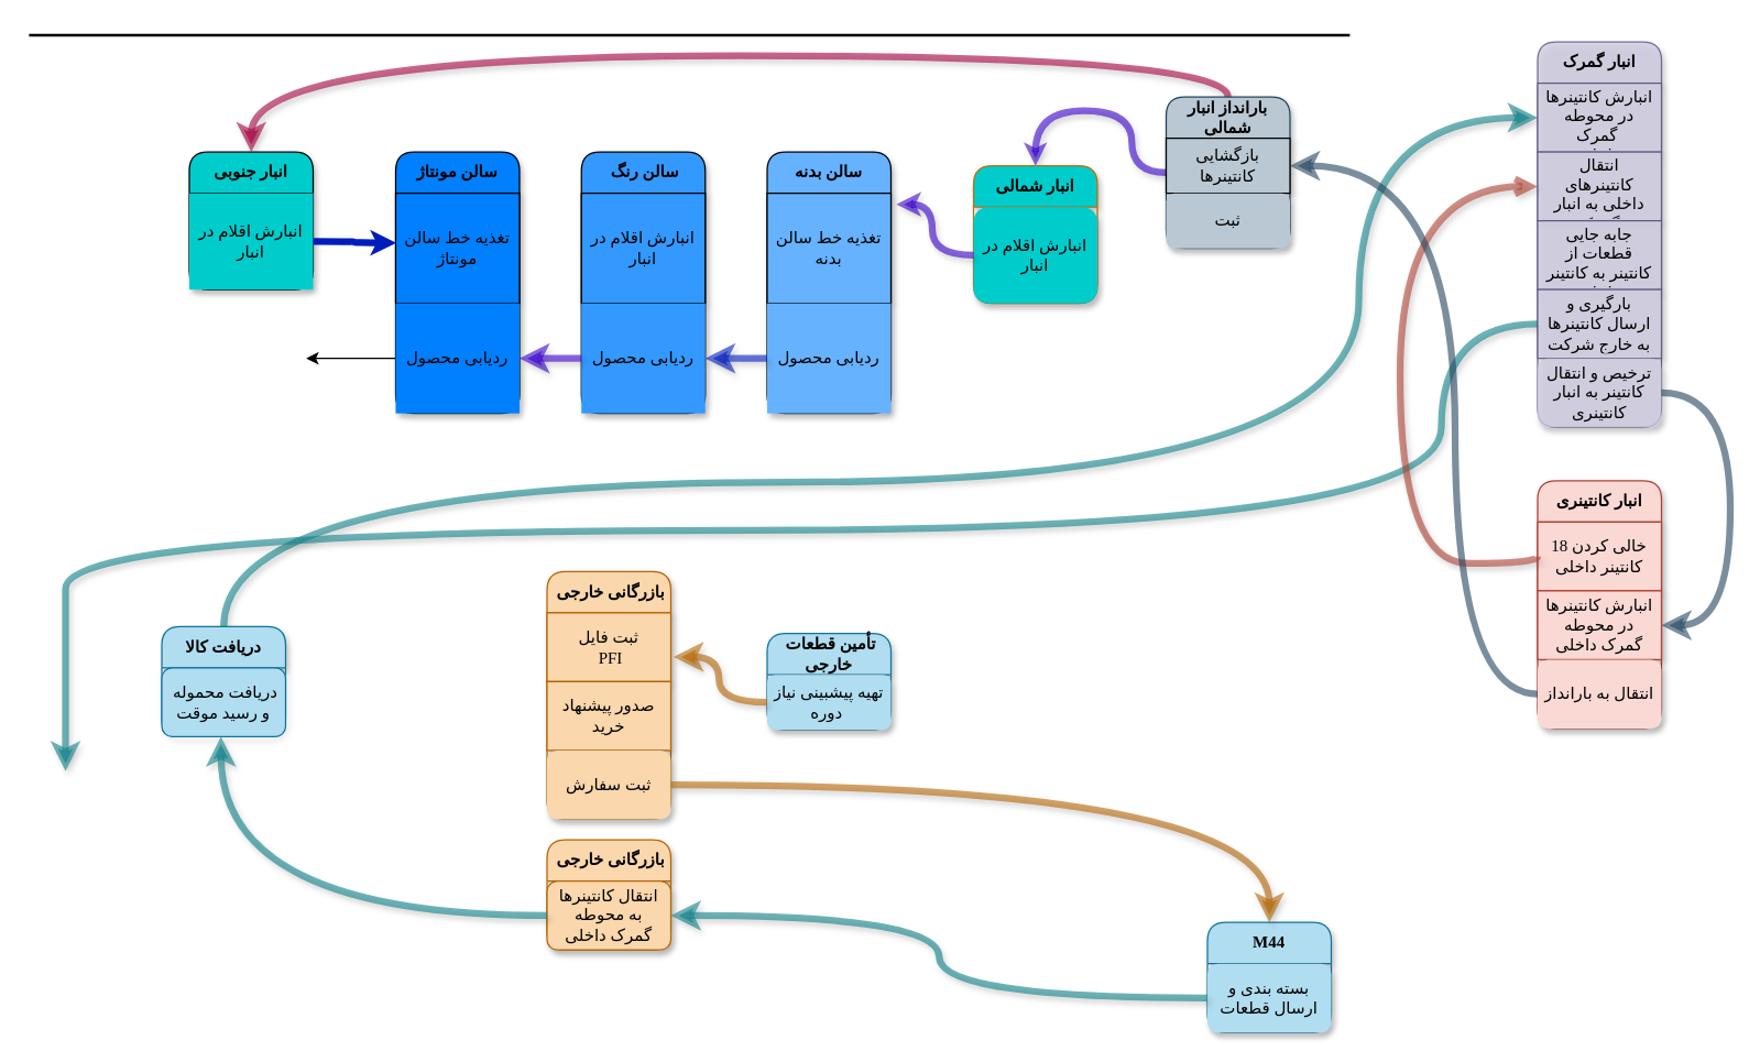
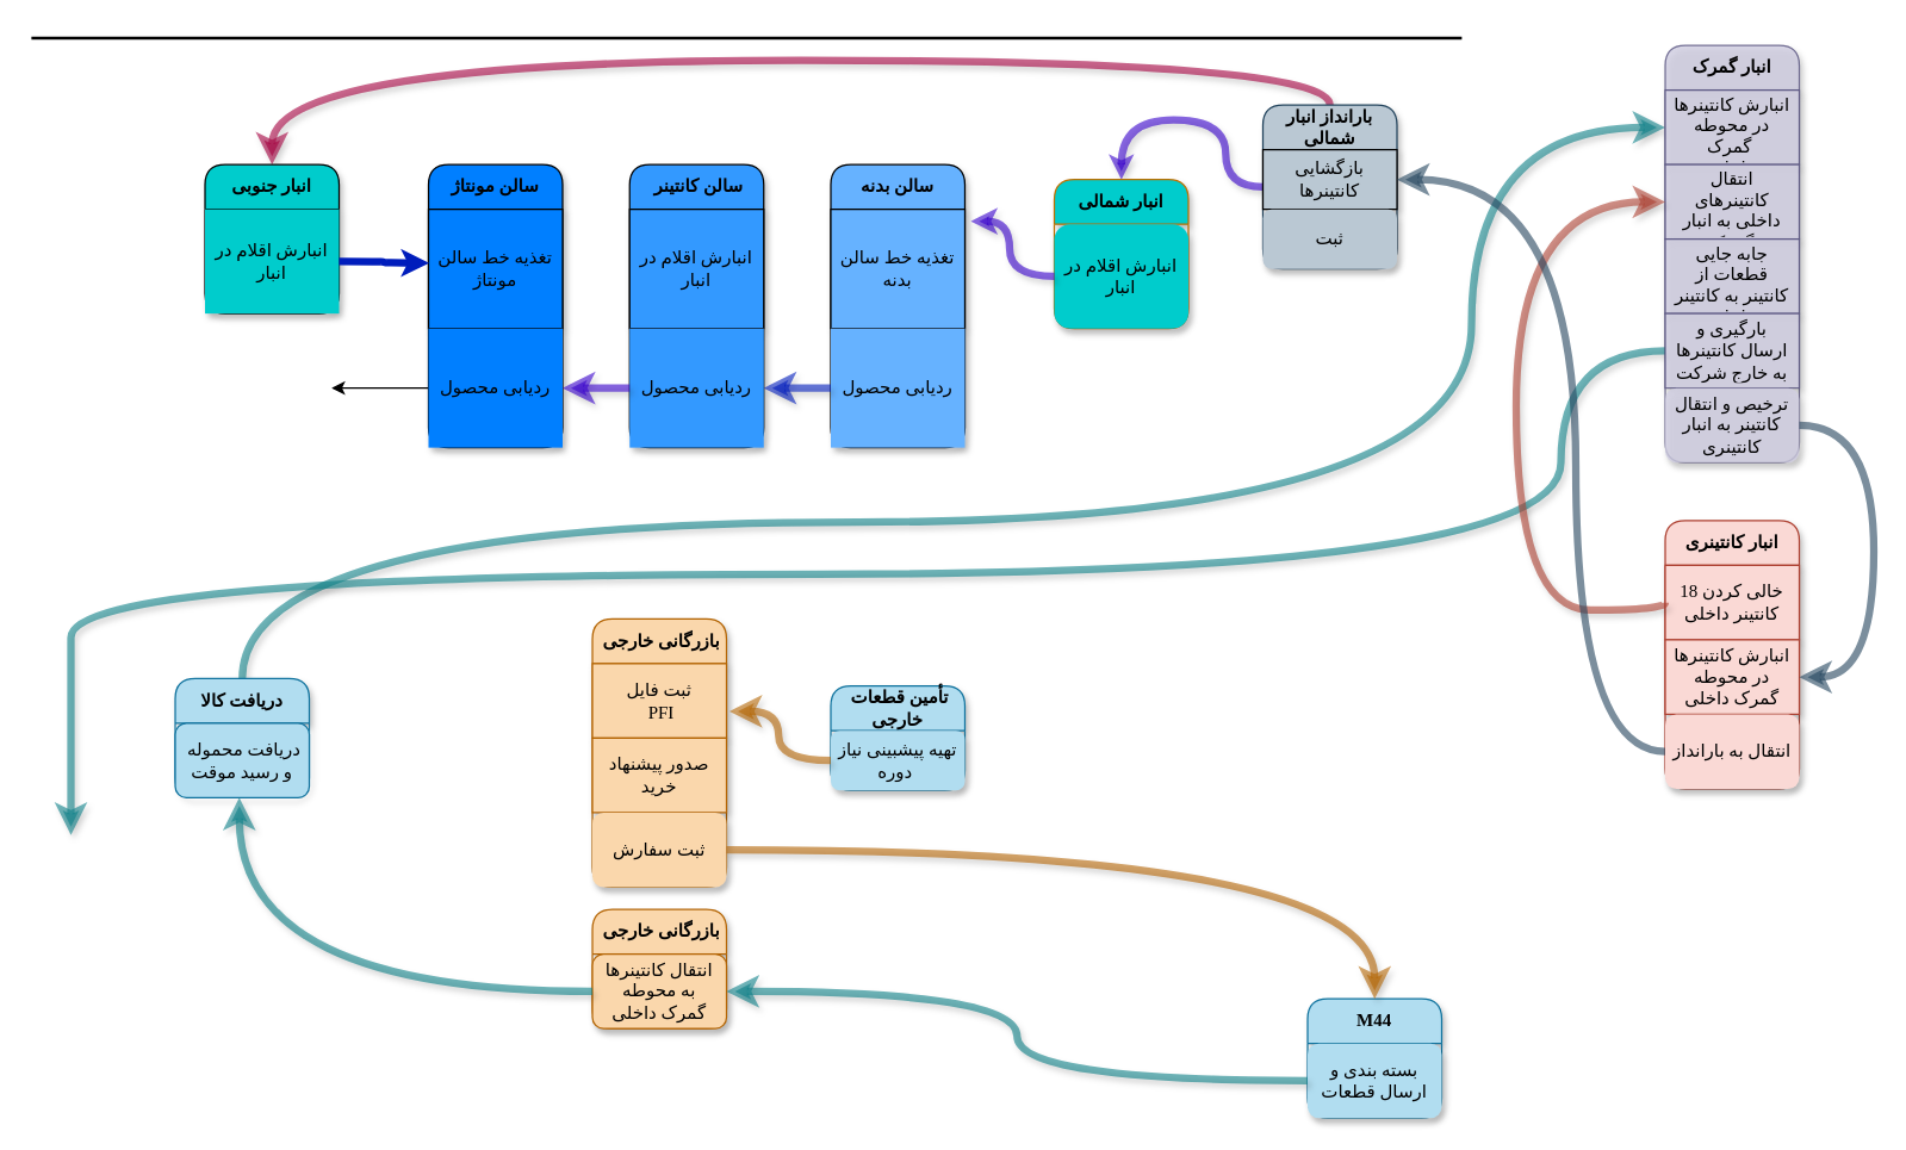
- <mxCell id="30" value="&lt;font face=&quot;Vazirmatn&quot;&gt;&lt;b&gt;&amp;nbsp;سالن رنگ&lt;/b&gt;&lt;/font&gt;" style="swimlane;fontStyle=0;childLayout=stackLayout;horizontal=1;startSize=30;horizontalStack=0;resizeParent=1;resizeParentMax=0;resizeLast=0;collapsible=1;marginBottom=0;whiteSpace=wrap;html=1;rounded=1;shadow=1;fillColor=#3399FF;" parent="1" vertex="1"><mxGeometry x="422" y="110" width="90" height="190" as="geometry"><mxRectangle x="860" y="450" width="90" height="30" as="alternateBounds" /></mxGeometry></mxCell>
+ <mxCell id="30" value="&lt;font face=&quot;Vazirmatn&quot;&gt;&lt;b&gt;&amp;nbsp;سالن کانتینر&lt;/b&gt;&lt;/font&gt;" style="swimlane;fontStyle=0;childLayout=stackLayout;horizontal=1;startSize=30;horizontalStack=0;resizeParent=1;resizeParentMax=0;resizeLast=0;collapsible=1;marginBottom=0;whiteSpace=wrap;html=1;rounded=1;shadow=1;fillColor=#3399FF;" parent="1" vertex="1"><mxGeometry x="422" y="110" width="90" height="190" as="geometry"><mxRectangle x="860" y="450" width="90" height="30" as="alternateBounds" /></mxGeometry></mxCell>
- <mxCell id="55" style="edgeStyle=orthogonalEdgeStyle;rounded=0;orthogonalLoop=1;jettySize=auto;html=1;exitX=0;exitY=0.5;exitDx=0;exitDy=0;entryX=0;entryY=0.5;entryDx=0;entryDy=0;curved=1;endSize=6;opacity=60;strokeWidth=5;fillColor=#fad9d5;strokeColor=#ae4132;shadow=1;endArrow=open;" edge="1" parent="1" source="14" target="8"><mxGeometry relative="1" as="geometry"><Array as="points"><mxPoint x="1117" y="409" /><mxPoint x="1017" y="409" /><mxPoint x="1017" y="135" /></Array></mxGeometry></mxCell>
+ <mxCell id="55" style="edgeStyle=orthogonalEdgeStyle;rounded=0;orthogonalLoop=1;jettySize=auto;html=1;exitX=0;exitY=0.5;exitDx=0;exitDy=0;entryX=0;entryY=0.5;entryDx=0;entryDy=0;curved=1;endSize=6;opacity=60;strokeWidth=5;fillColor=#fad9d5;strokeColor=#ae4132;shadow=1;" edge="1" parent="1" source="14" target="8"><mxGeometry relative="1" as="geometry"><Array as="points"><mxPoint x="1117" y="409" /><mxPoint x="1017" y="409" /><mxPoint x="1017" y="135" /></Array></mxGeometry></mxCell>
